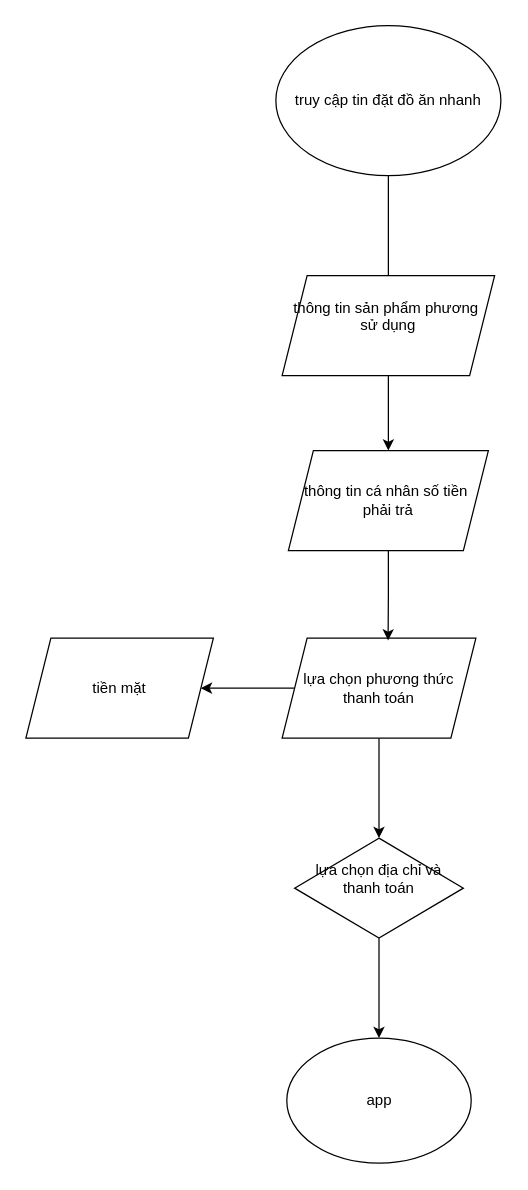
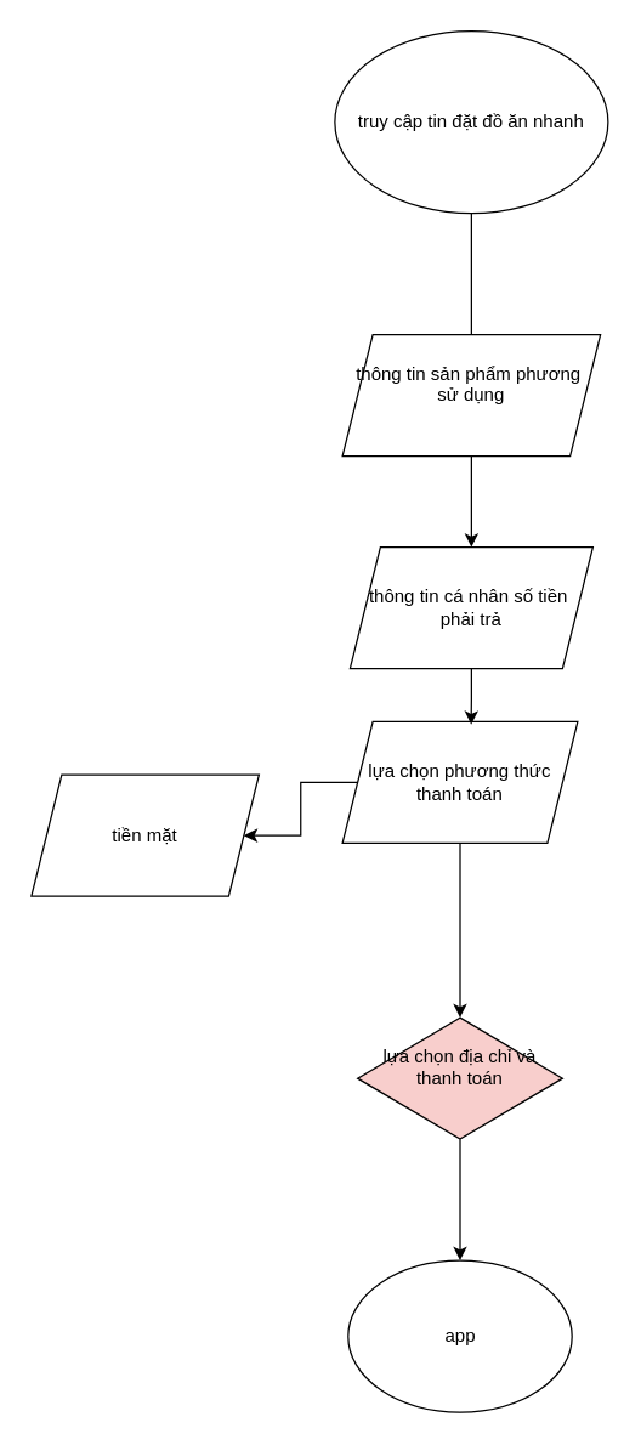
- <mxCell id="9" value="lựa chọn phương thức&lt;div&gt;thanh toán&lt;/div&gt;" style="shape=parallelogram;perimeter=parallelogramPerimeter;whiteSpace=wrap;html=1;fixedSize=1;" vertex="1" parent="1"><mxGeometry x="225" y="510" width="155" height="80" as="geometry" /></mxCell>
+ <mxCell id="9" value="lựa chọn phương thức&lt;div&gt;thanh toán&lt;/div&gt;" style="shape=parallelogram;perimeter=parallelogramPerimeter;whiteSpace=wrap;html=1;fixedSize=1;" vertex="1" parent="1"><mxGeometry x="225" y="475" width="155" height="80" as="geometry" /></mxCell>
- <mxCell id="12" value="lựa chọn địa chỉ và thanh toán&lt;div&gt;&lt;br&gt;&lt;/div&gt;" style="rhombus;whiteSpace=wrap;html=1;" vertex="1" parent="1"><mxGeometry x="235" y="670" width="135" height="80" as="geometry" /></mxCell>
+ <mxCell id="12" value="lựa chọn địa chỉ và thanh toán&lt;div&gt;&lt;br&gt;&lt;/div&gt;" style="rhombus;whiteSpace=wrap;html=1;fillColor=#f8cecc;" vertex="1" parent="1"><mxGeometry x="235" y="670" width="135" height="80" as="geometry" /></mxCell>
